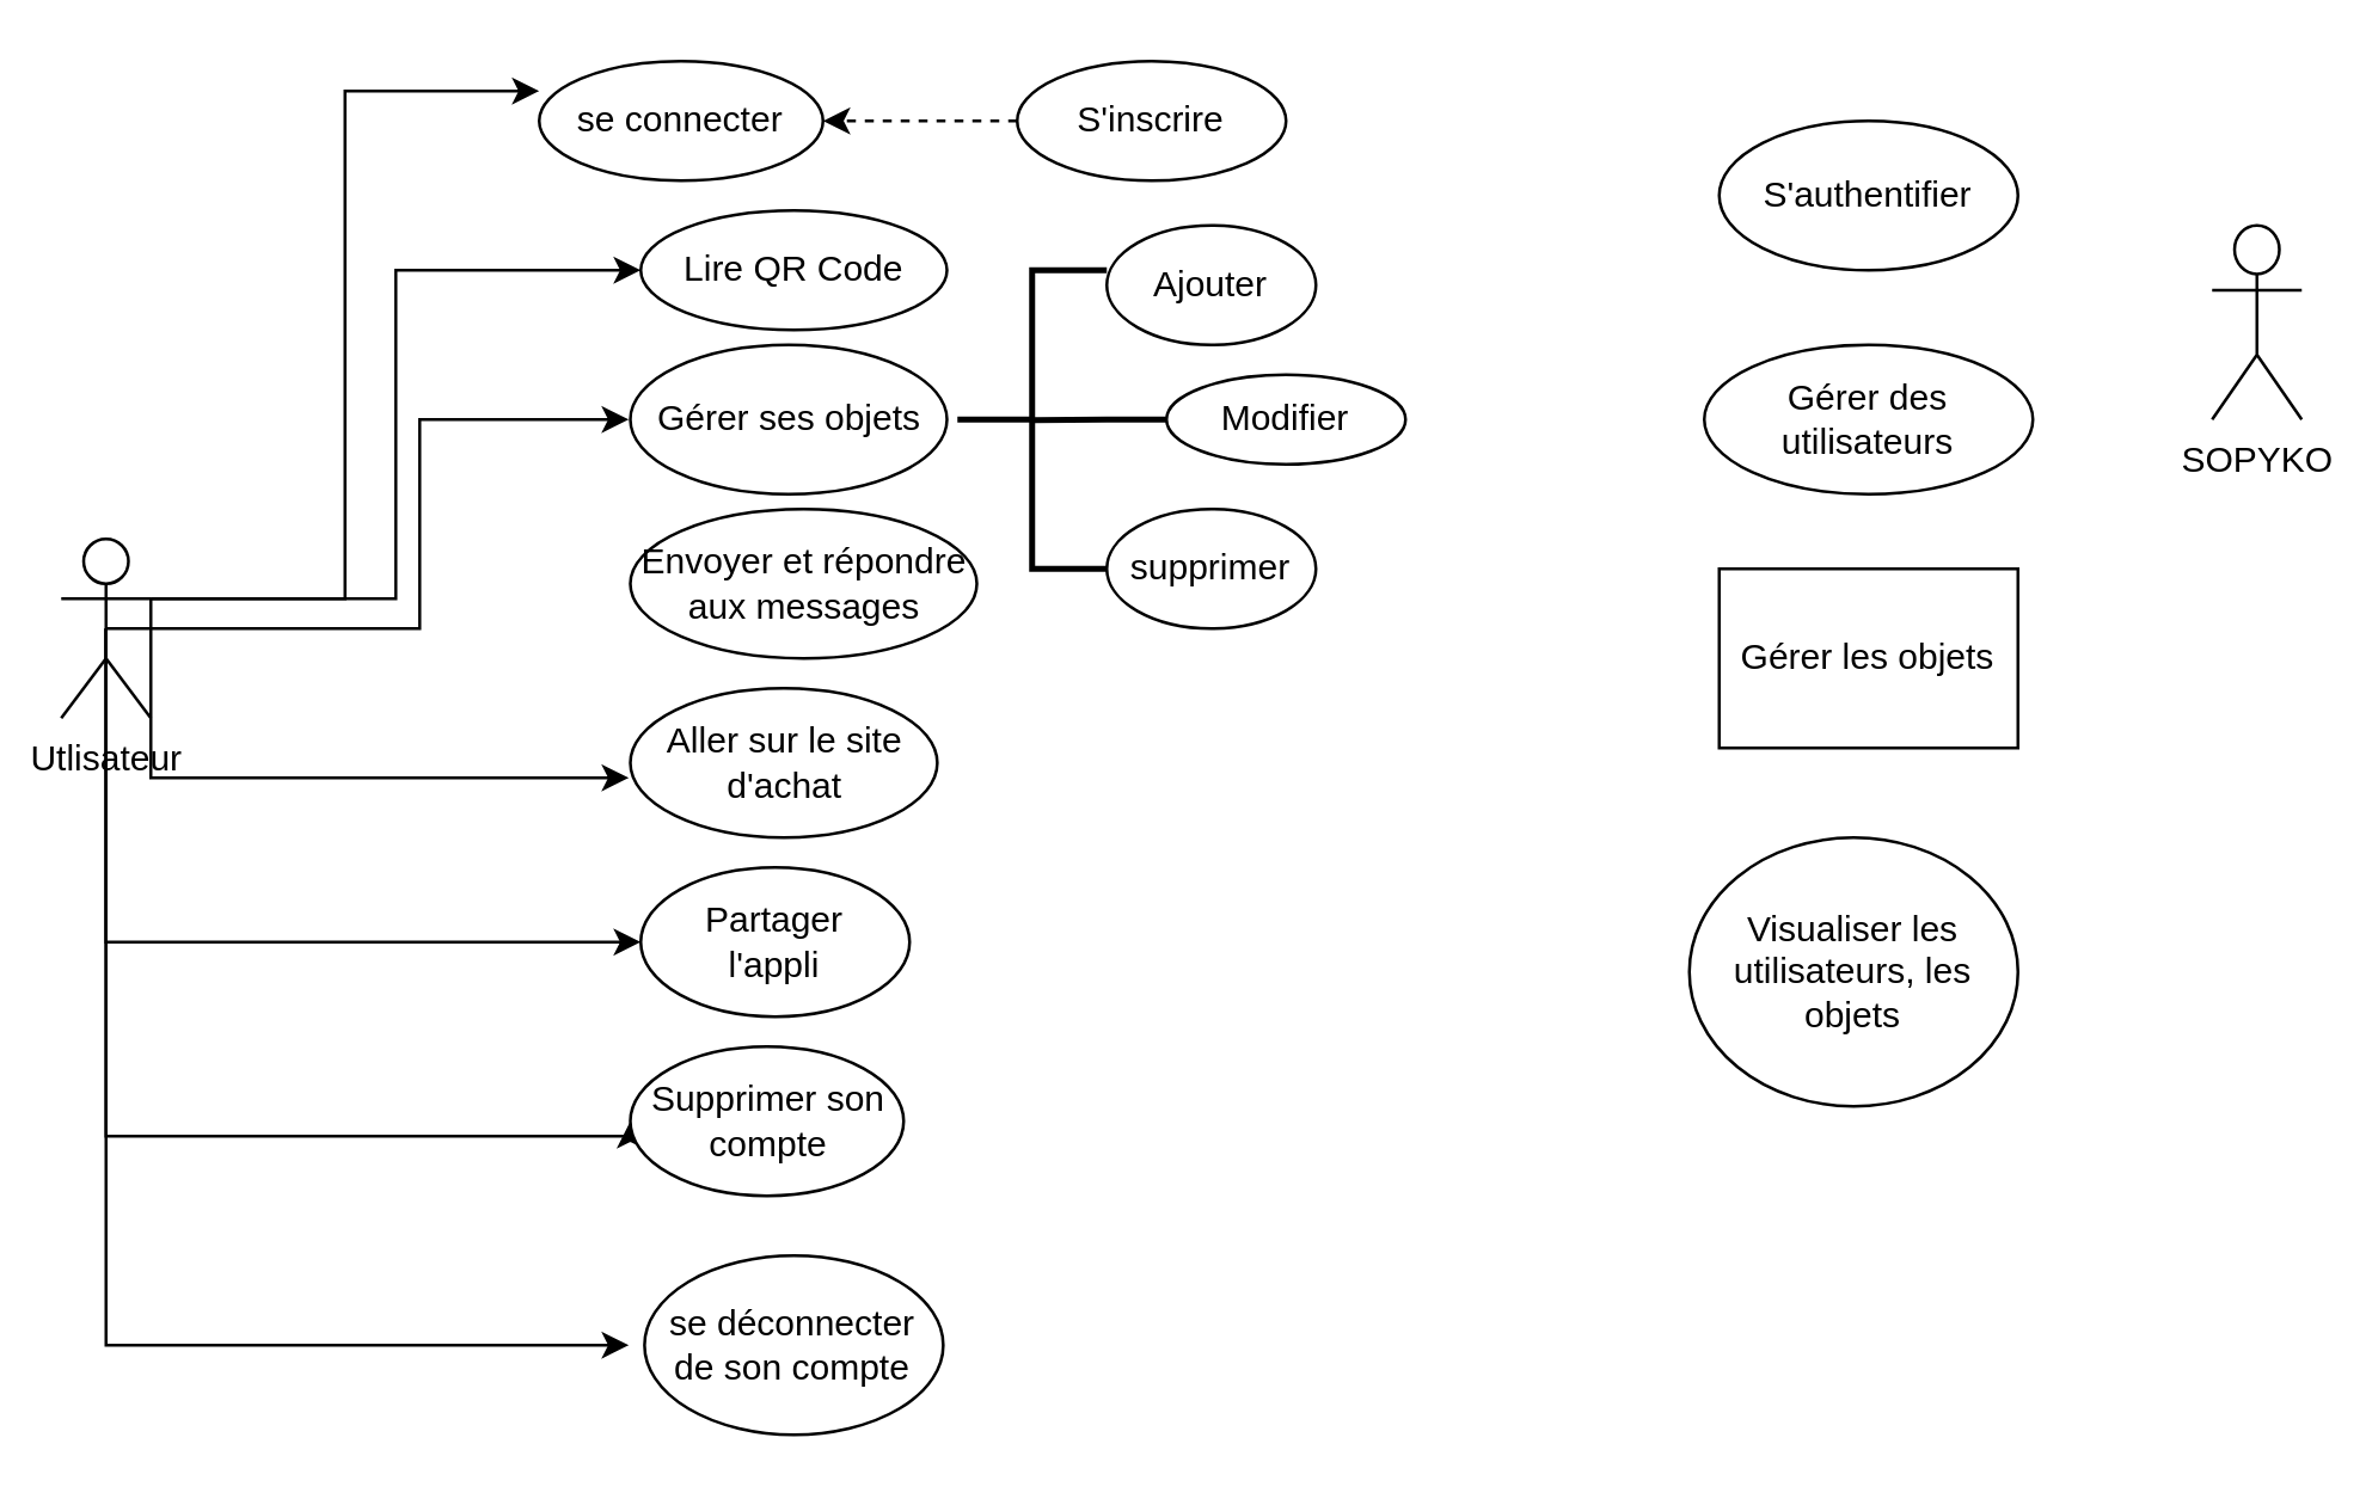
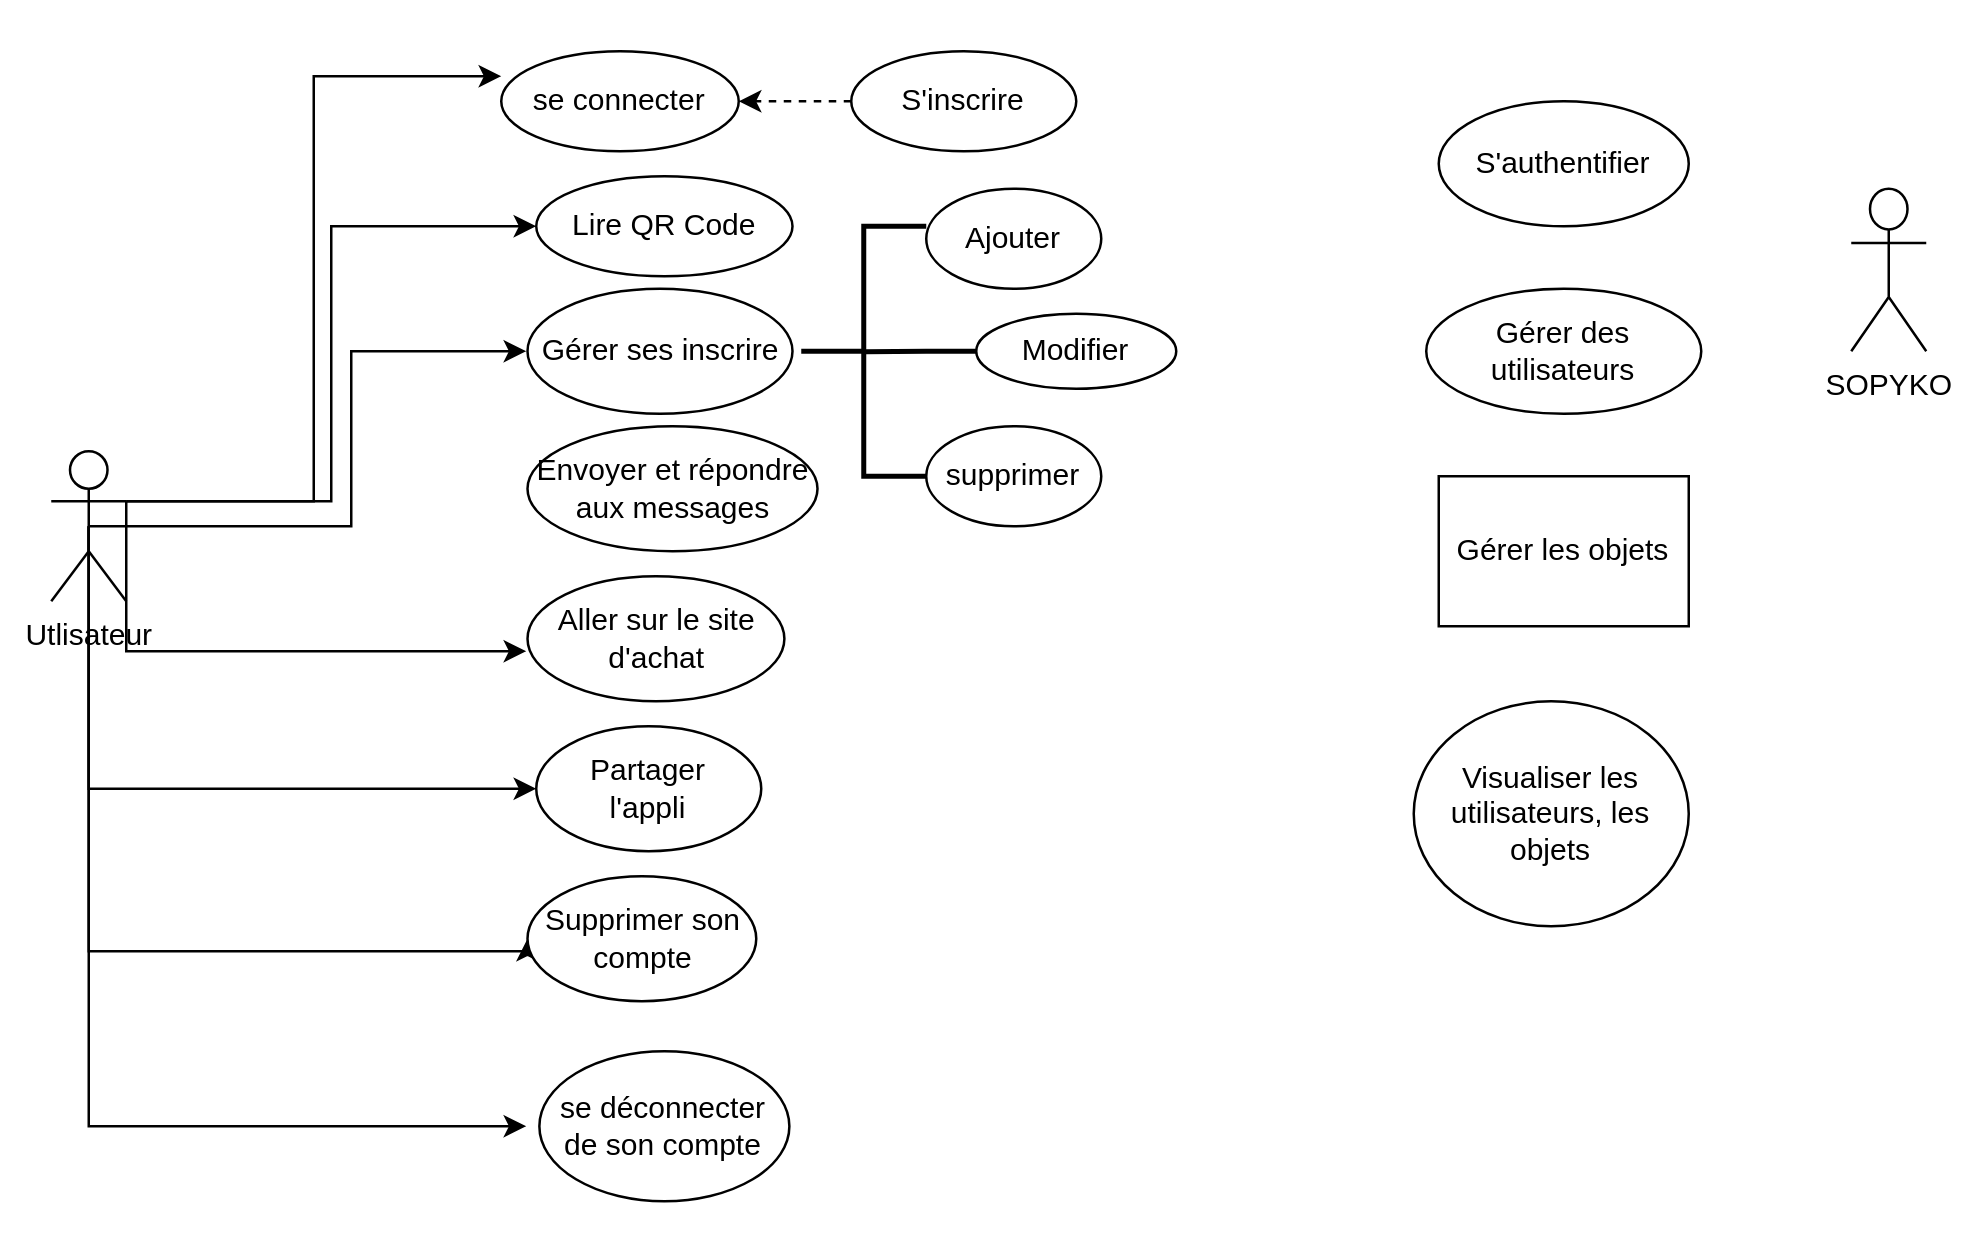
- <mxCell id="13" value="se connecter" style="ellipse;whiteSpace=wrap;html=1;" vertex="1" parent="1"><mxGeometry x="180" y="20" width="95" height="40" as="geometry" /></mxCell>
+ <mxCell id="13" value="se connecter" style="ellipse;whiteSpace=wrap;html=1;" vertex="1" parent="1"><mxGeometry x="200" y="20" width="95" height="40" as="geometry" /></mxCell>
- <mxCell id="15" value="Gérer ses objets" style="ellipse;whiteSpace=wrap;html=1;" vertex="1" parent="1"><mxGeometry x="210.5" y="115" width="106" height="50" as="geometry" /></mxCell>
+ <mxCell id="15" value="Gérer ses inscrire" style="ellipse;whiteSpace=wrap;html=1;" vertex="1" parent="1"><mxGeometry x="210.5" y="115" width="106" height="50" as="geometry" /></mxCell>
